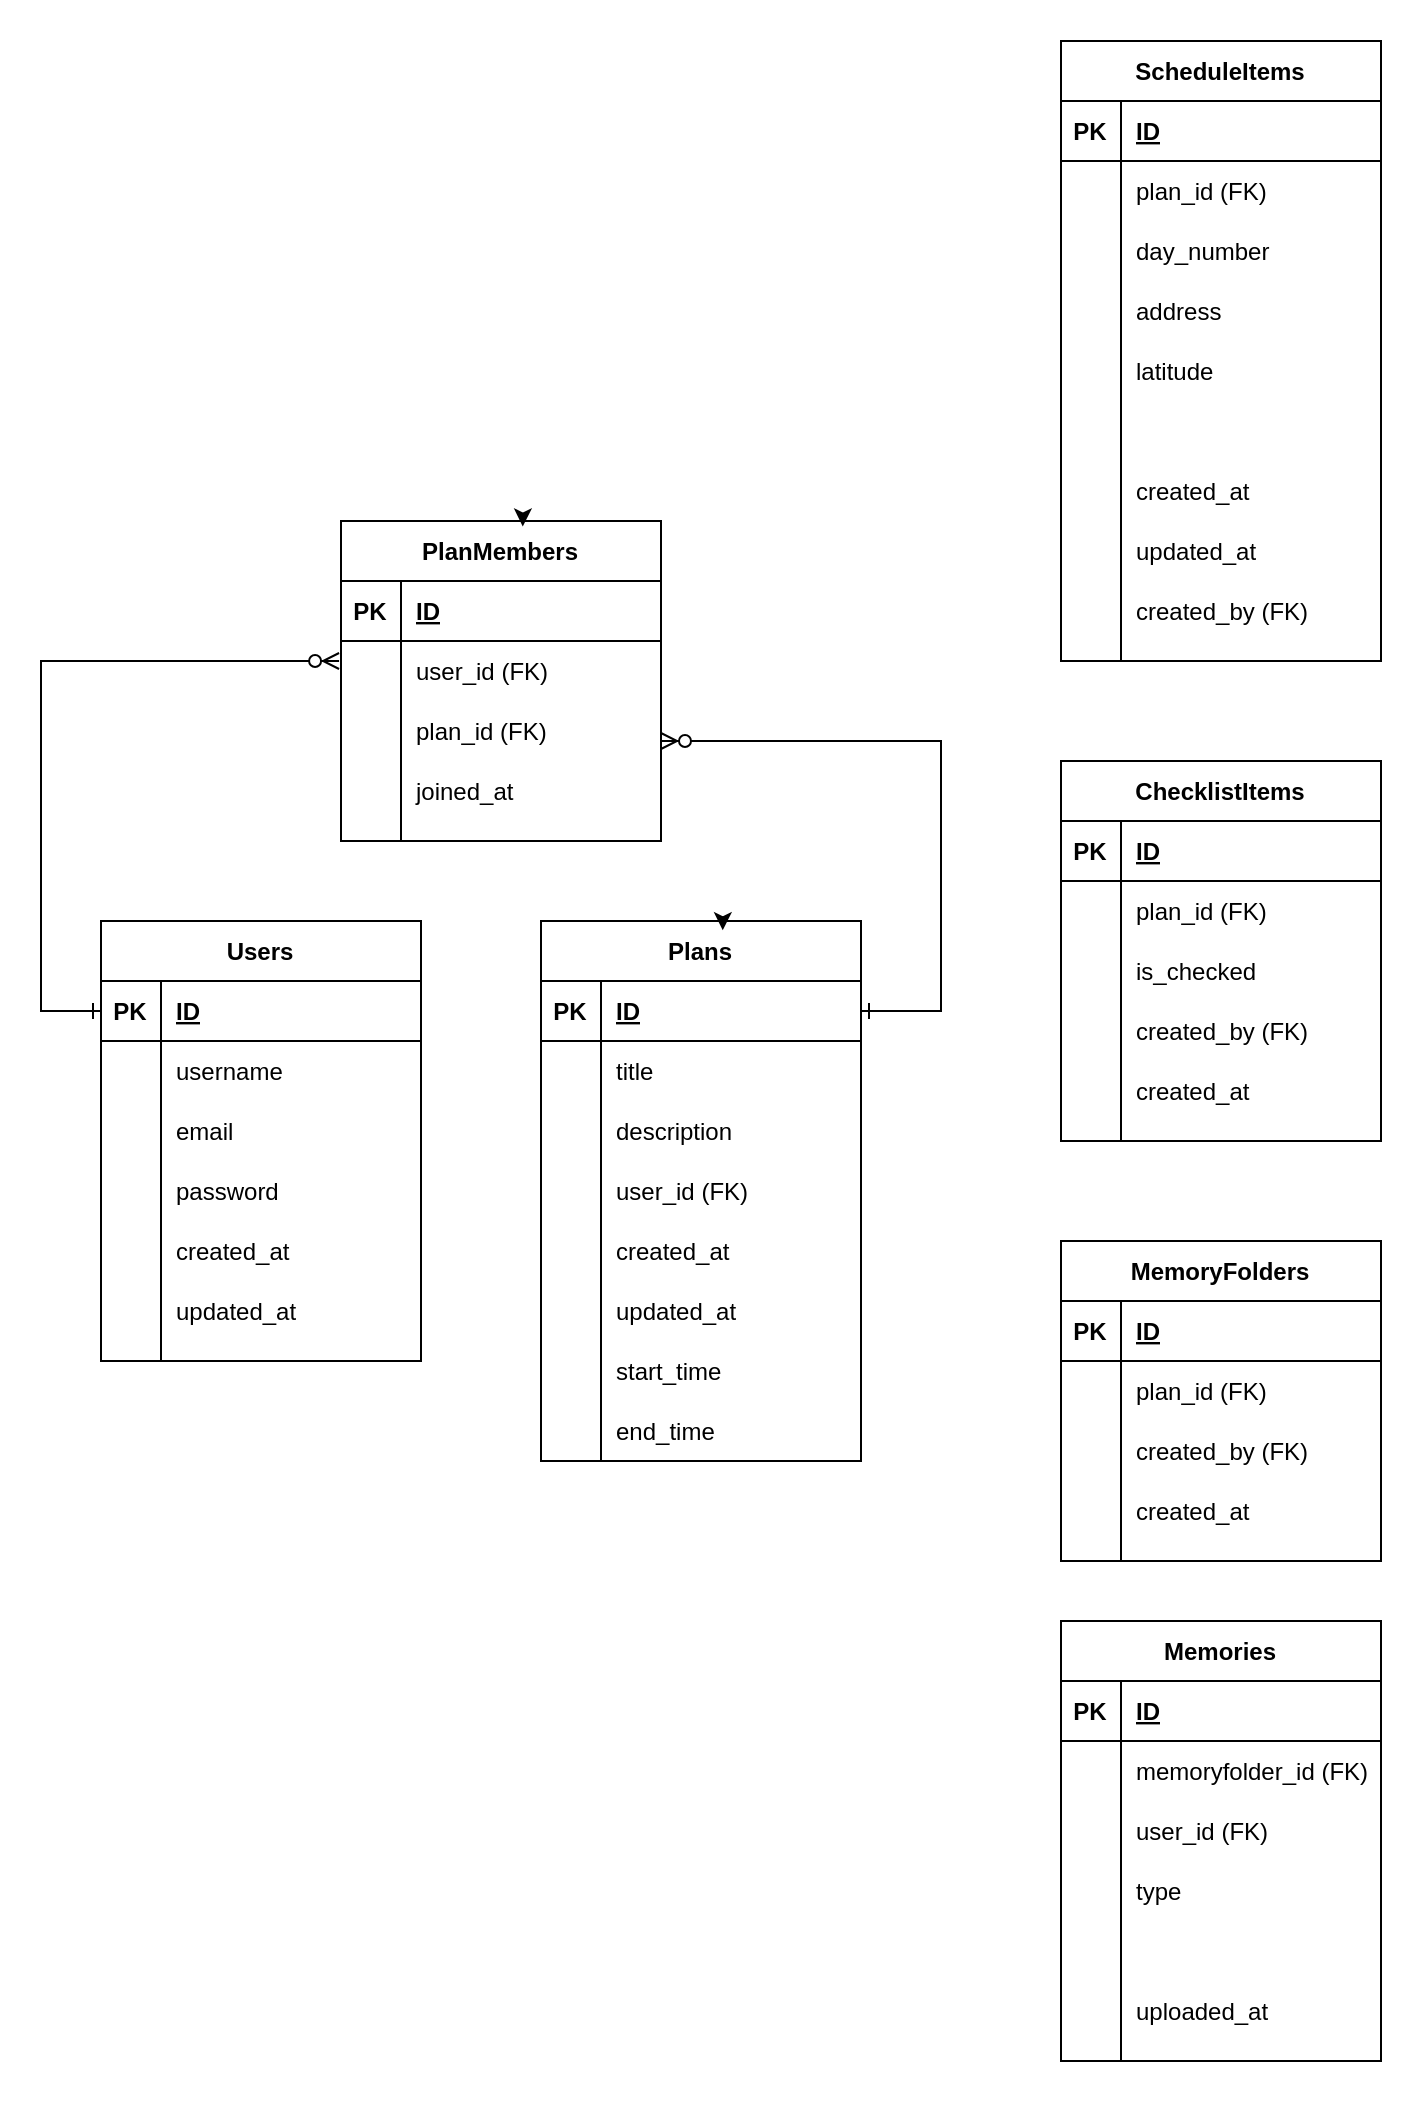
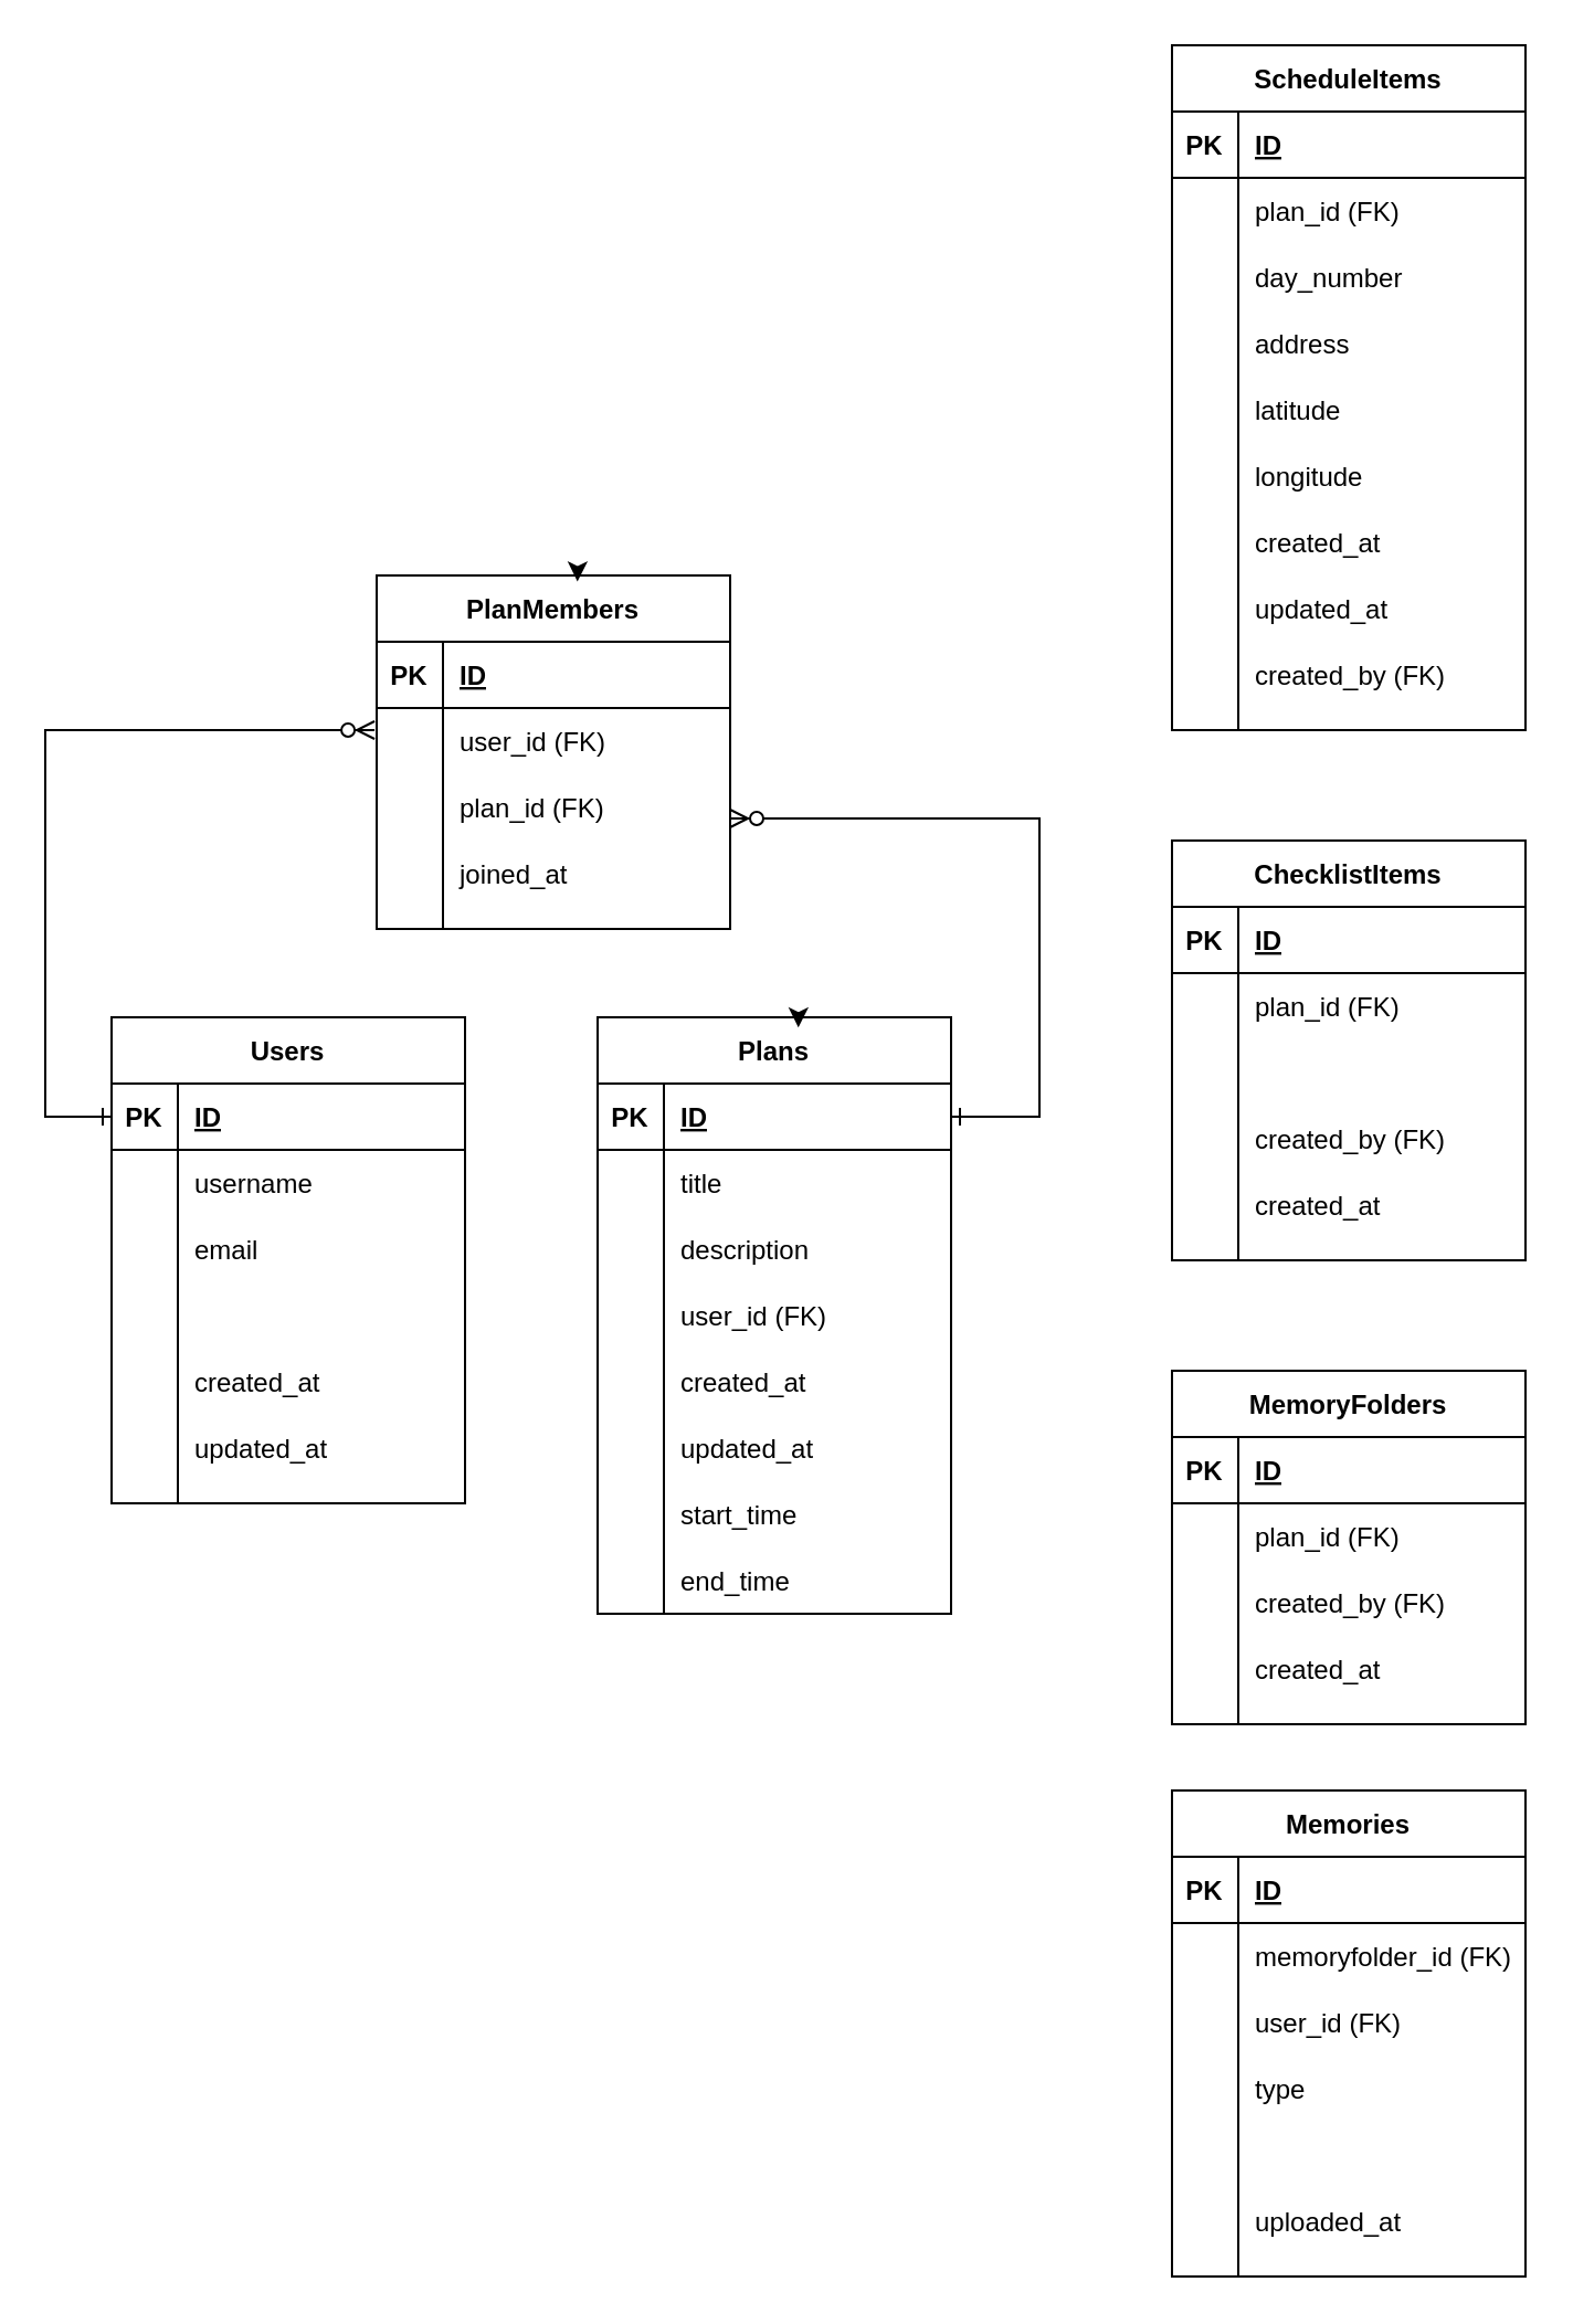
+ <mxCell id="64" value="longitude" style="shape=partialRectangle;overflow=hidden;connectable=0;fillColor=none;top=0;left=0;bottom=0;right=0;align=left;spacingLeft=6;" vertex="1" parent="52"><mxGeometry x="30" y="180" width="130" height="30" as="geometry"><mxRectangle width="210" height="30" as="alternateBounds" /></mxGeometry></mxCell>
- <mxCell id="80" value="is_checked" style="shape=partialRectangle;overflow=hidden;connectable=0;fillColor=none;top=0;left=0;bottom=0;right=0;align=left;spacingLeft=6;" vertex="1" parent="71"><mxGeometry x="30" y="90" width="130" height="30" as="geometry"><mxRectangle width="210" height="30" as="alternateBounds" /></mxGeometry></mxCell>
- <mxCell id="30" value="password" style="shape=partialRectangle;overflow=hidden;connectable=0;fillColor=none;top=0;left=0;bottom=0;right=0;align=left;spacingLeft=6;" vertex="1" parent="20"><mxGeometry x="30" y="120" width="130" height="30" as="geometry"><mxRectangle width="210" height="30" as="alternateBounds" /></mxGeometry></mxCell>
